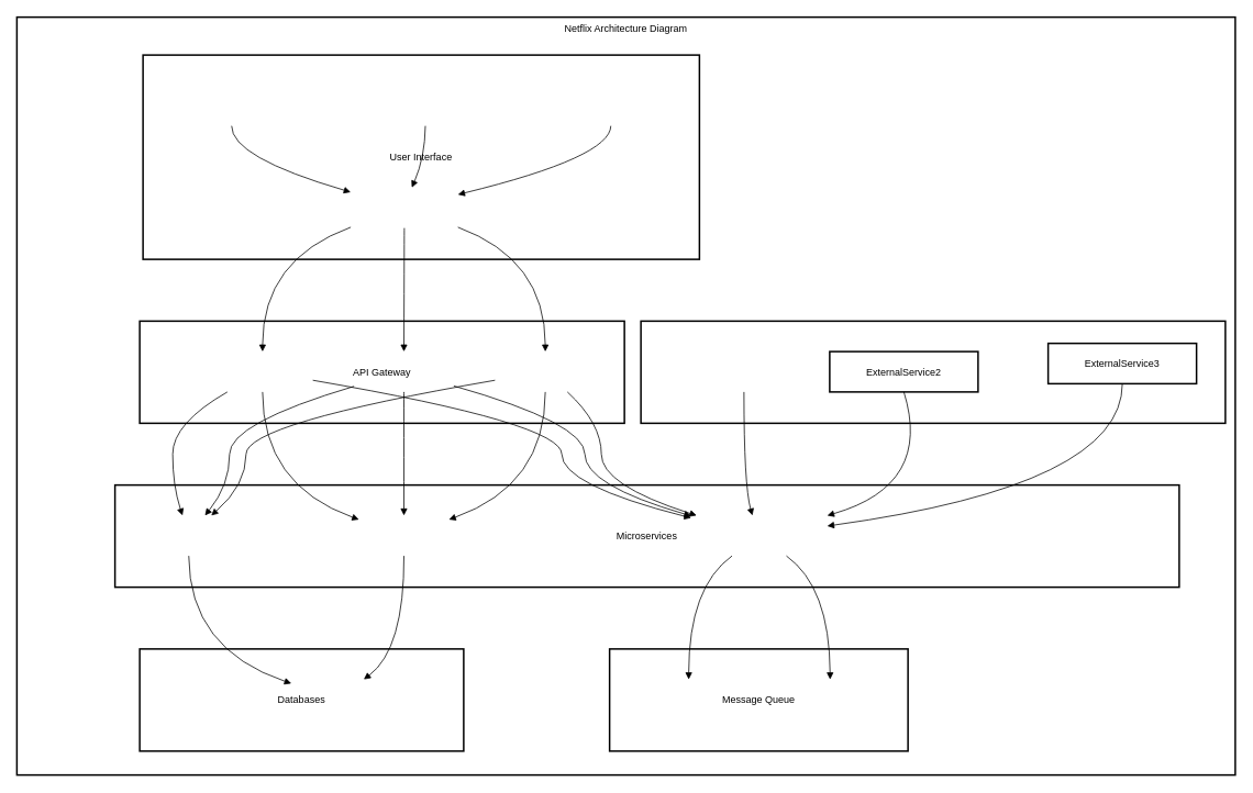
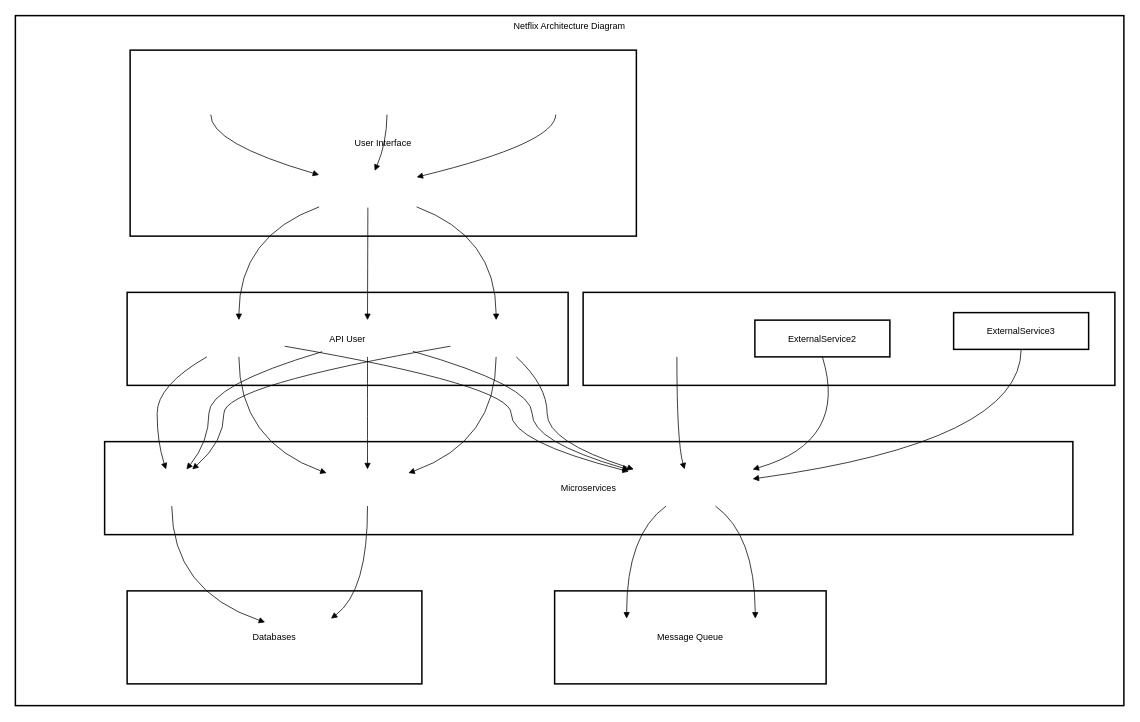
- <mxCell id="23" value="API Gateway" style="whiteSpace=wrap;strokeWidth=2;" vertex="1" parent="2"><mxGeometry x="149" y="369" width="588" height="124" as="geometry" /></mxCell>
+ <mxCell id="23" value="API User" style="whiteSpace=wrap;strokeWidth=2;" vertex="1" parent="2"><mxGeometry x="149" y="369" width="588" height="124" as="geometry" /></mxCell>
